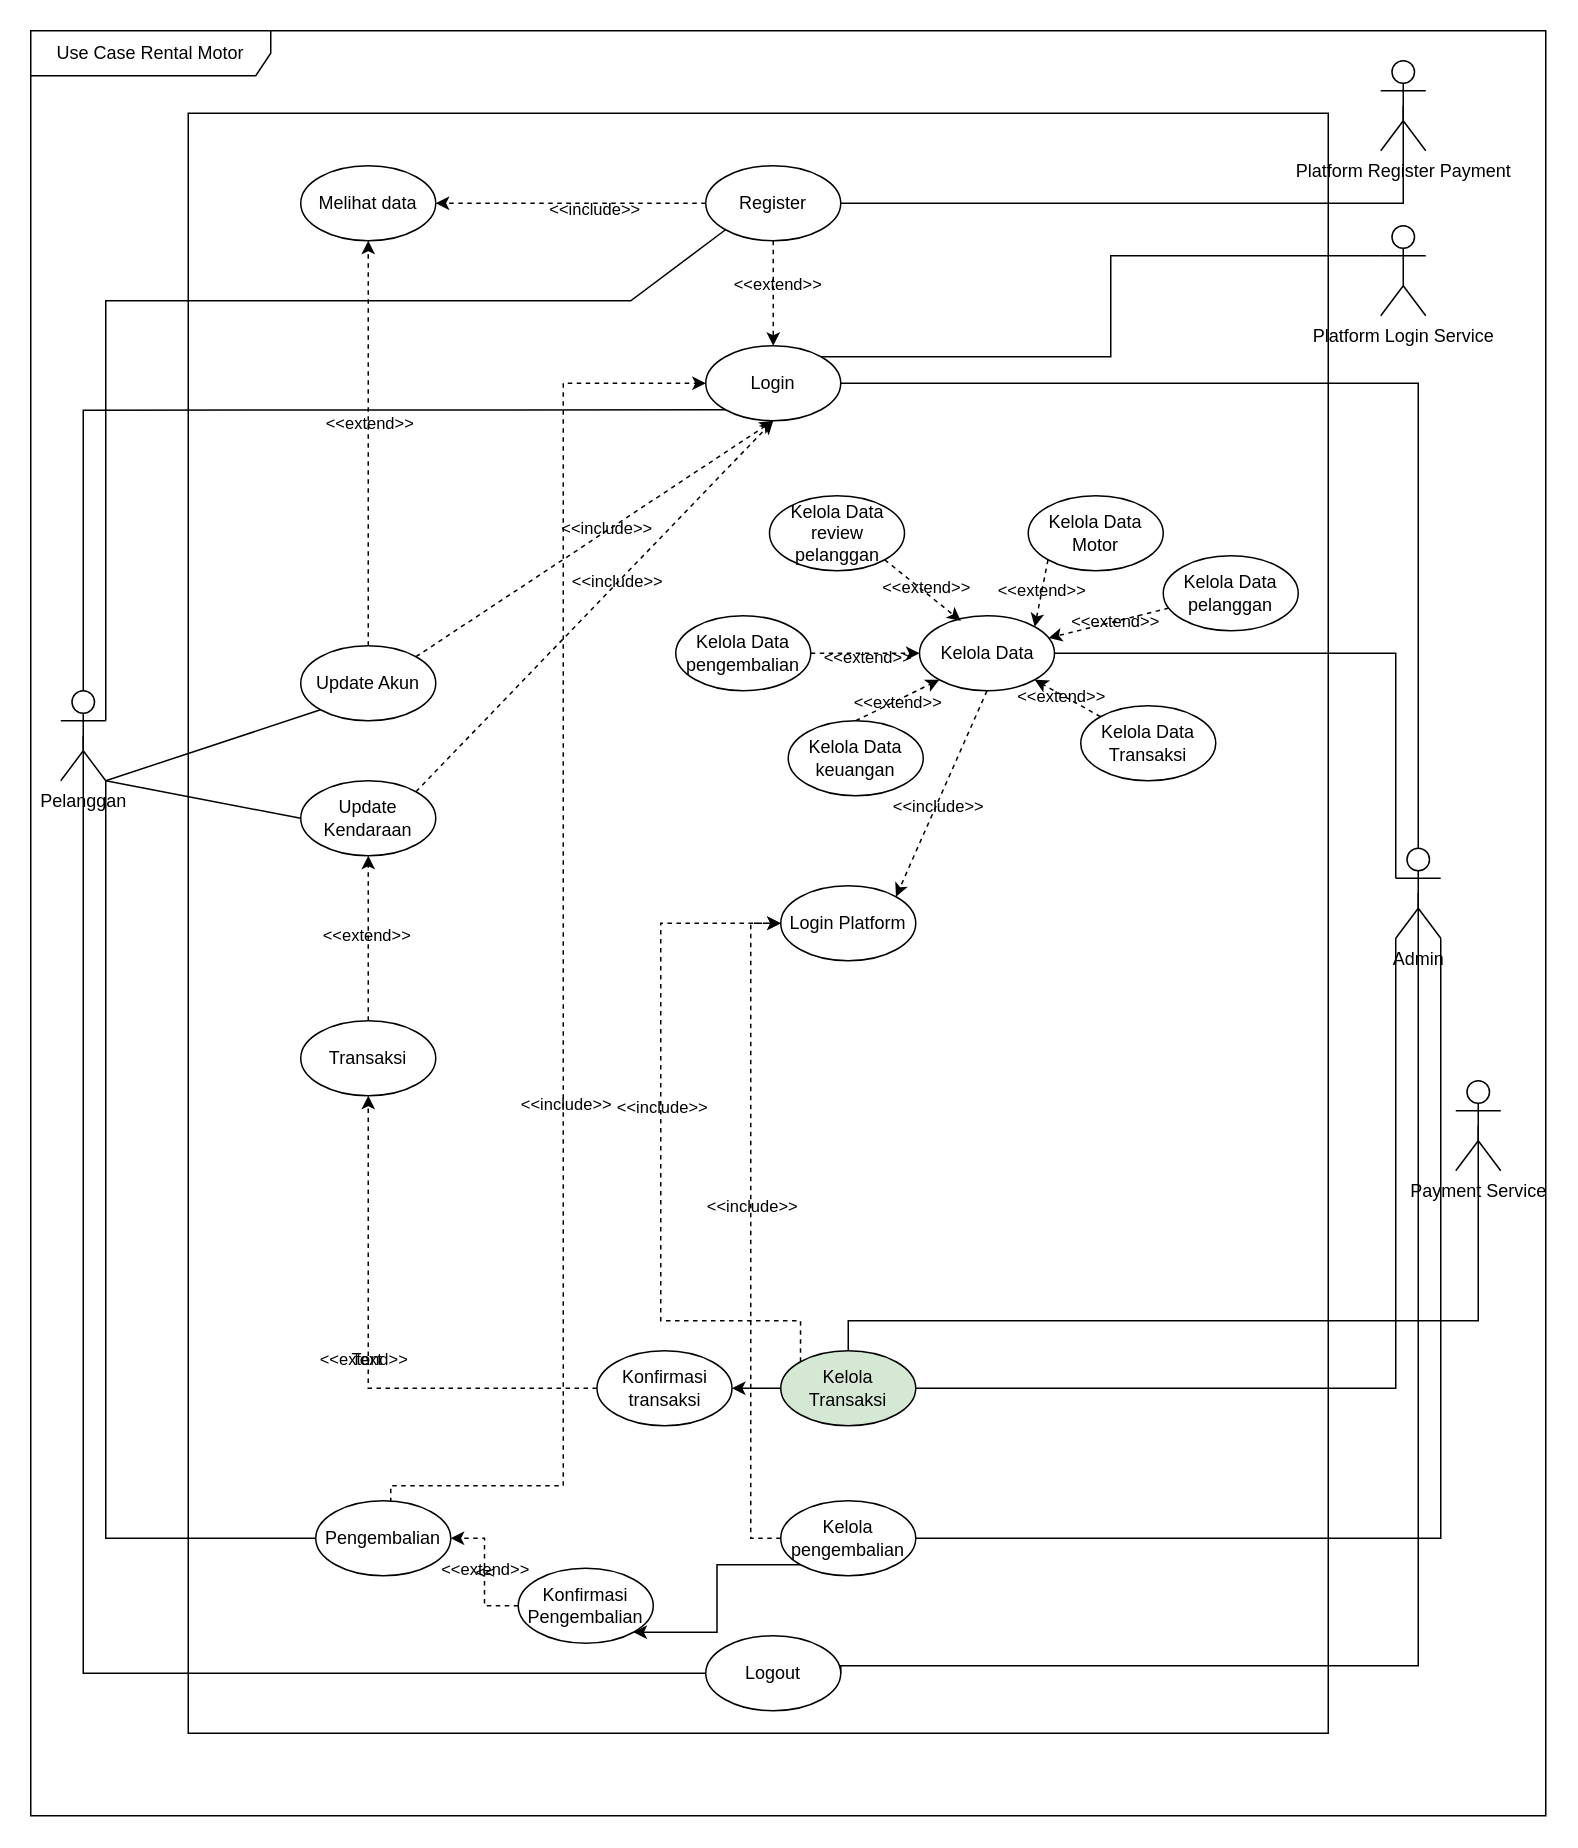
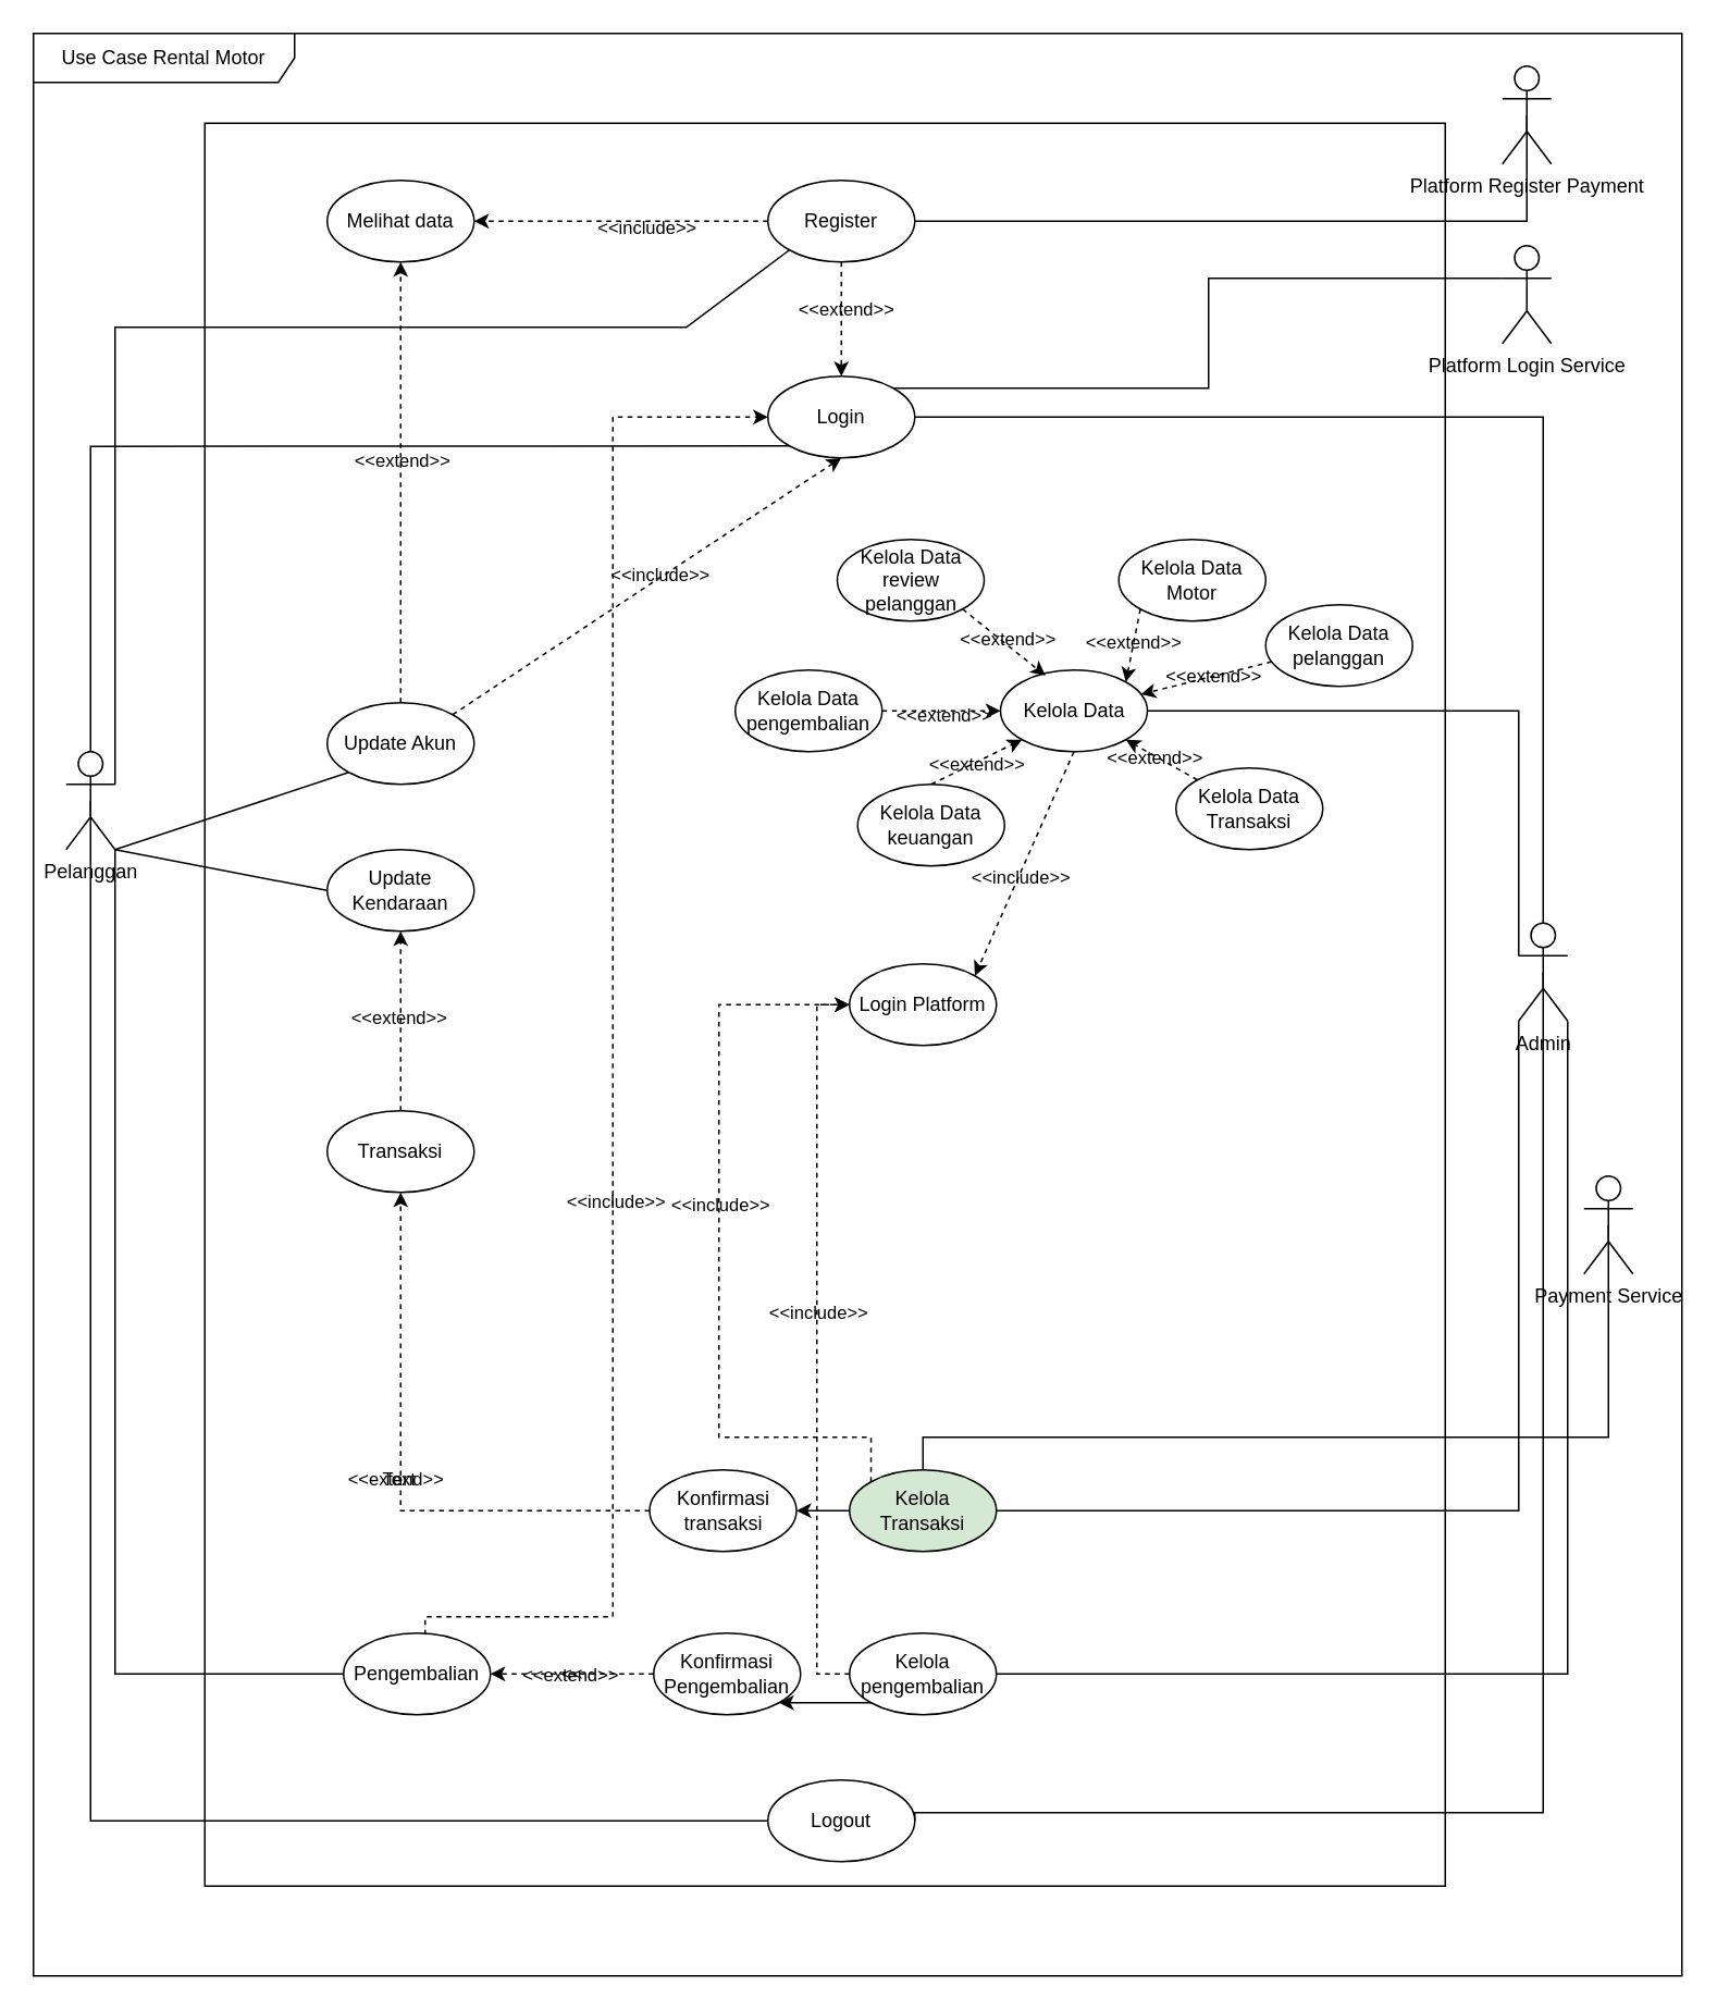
- <mxCell id="28" style="rounded=0;orthogonalLoop=1;jettySize=auto;html=1;exitX=1;exitY=0;exitDx=0;exitDy=0;dashed=1;entryX=0.5;entryY=1;entryDx=0;entryDy=0;labelBackgroundColor=none;fontColor=default;" parent="1" source="30" target="15" edge="1"><mxGeometry relative="1" as="geometry"><mxPoint x="450" y="290" as="targetPoint" /></mxGeometry></mxCell>
- <mxCell id="29" value="&amp;lt;&amp;lt;include&amp;gt;&amp;gt;" style="edgeLabel;html=1;align=center;verticalAlign=middle;resizable=0;points=[];labelBackgroundColor=none;" parent="28" vertex="1" connectable="0"><mxGeometry x="0.129" y="1" relative="1" as="geometry"><mxPoint as="offset" /></mxGeometry></mxCell>
- <mxCell id="40" value="&lt;div&gt;Konfirmasi&lt;/div&gt;&lt;div&gt;Pengembalian&lt;/div&gt;" style="ellipse;whiteSpace=wrap;html=1;labelBackgroundColor=none;" parent="1" vertex="1"><mxGeometry x="345" y="1045" width="90" height="50" as="geometry" /></mxCell>
+ <mxCell id="40" value="&lt;div&gt;Konfirmasi&lt;/div&gt;&lt;div&gt;Pengembalian&lt;/div&gt;" style="ellipse;whiteSpace=wrap;html=1;labelBackgroundColor=none;" parent="1" vertex="1"><mxGeometry x="400" y="1000" width="90" height="50" as="geometry" /></mxCell>
